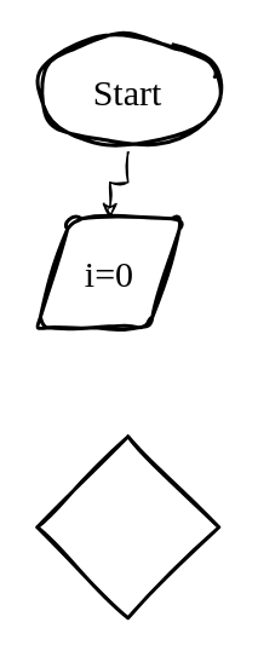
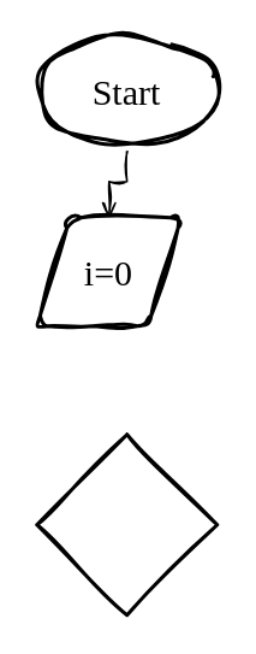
- <mxCell id="2" value="" style="edgeStyle=orthogonalEdgeStyle;rounded=0;sketch=1;hachureGap=4;jiggle=2;curveFitting=1;orthogonalLoop=1;jettySize=auto;html=1;fontFamily=Architects Daughter;fontSource=https%3A%2F%2Ffonts.googleapis.com%2Fcss%3Ffamily%3DArchitects%2BDaughter;fontSize=16;" edge="1" parent="1" source="3" target="4"><mxGeometry relative="1" as="geometry" /></mxCell>
+ <mxCell id="2" value="" style="edgeStyle=orthogonalEdgeStyle;rounded=0;sketch=1;hachureGap=4;jiggle=2;curveFitting=1;orthogonalLoop=1;jettySize=auto;html=1;fontFamily=Architects Daughter;fontSource=https%3A%2F%2Ffonts.googleapis.com%2Fcss%3Ffamily%3DArchitects%2BDaughter;fontSize=16;endArrow=open;" edge="1" parent="1" source="3" target="4"><mxGeometry relative="1" as="geometry" /></mxCell>
